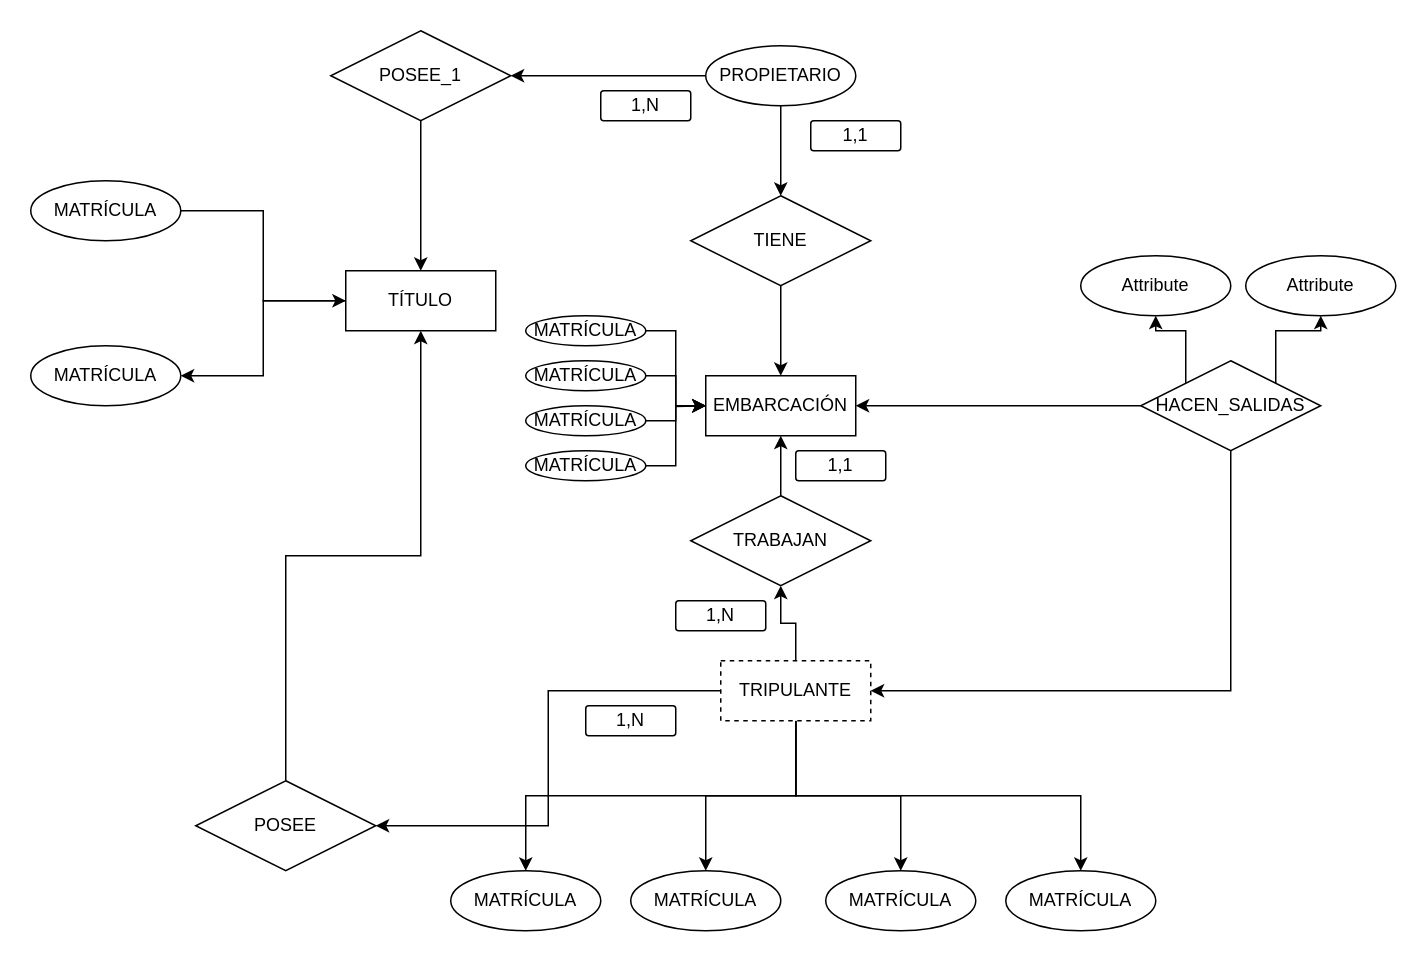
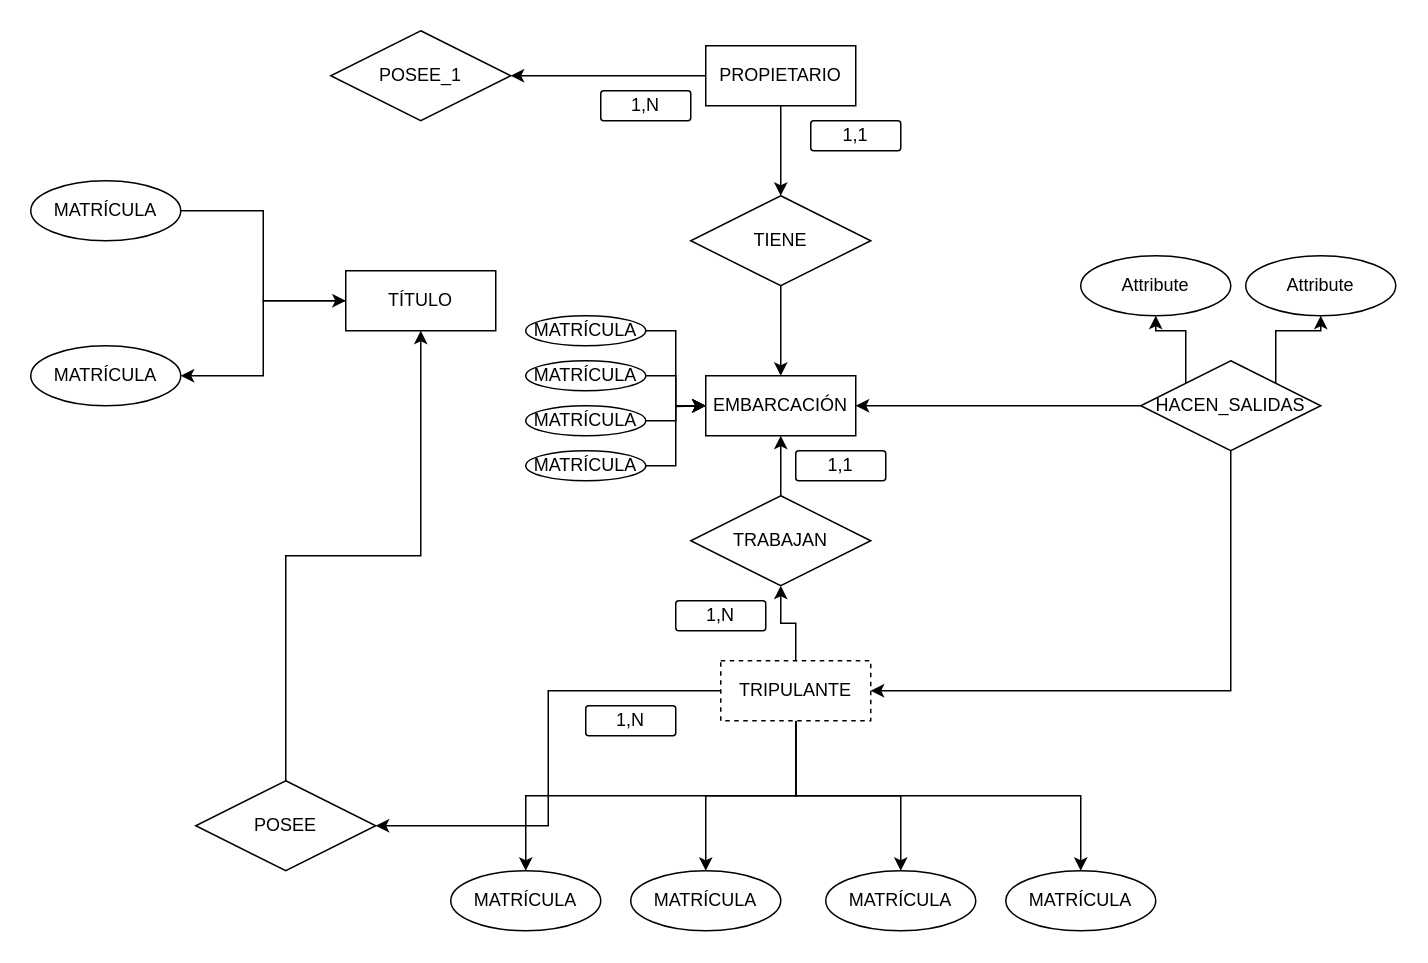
- <mxCell id="4" value="PROPIETARIO" style="ellipse;whiteSpace=wrap;html=1;align=center;" vertex="1" parent="1"><mxGeometry x="470" y="30" width="100" height="40" as="geometry" /></mxCell>
+ <mxCell id="4" value="PROPIETARIO" style="whiteSpace=wrap;html=1;align=center;" vertex="1" parent="1"><mxGeometry x="470" y="30" width="100" height="40" as="geometry" /></mxCell>
- <mxCell id="31" style="edgeStyle=orthogonalEdgeStyle;rounded=0;orthogonalLoop=1;jettySize=auto;html=1;exitX=0.5;exitY=1;exitDx=0;exitDy=0;entryX=0.5;entryY=0;entryDx=0;entryDy=0;" edge="1" parent="1" source="32" target="14"><mxGeometry relative="1" as="geometry" /></mxCell>
